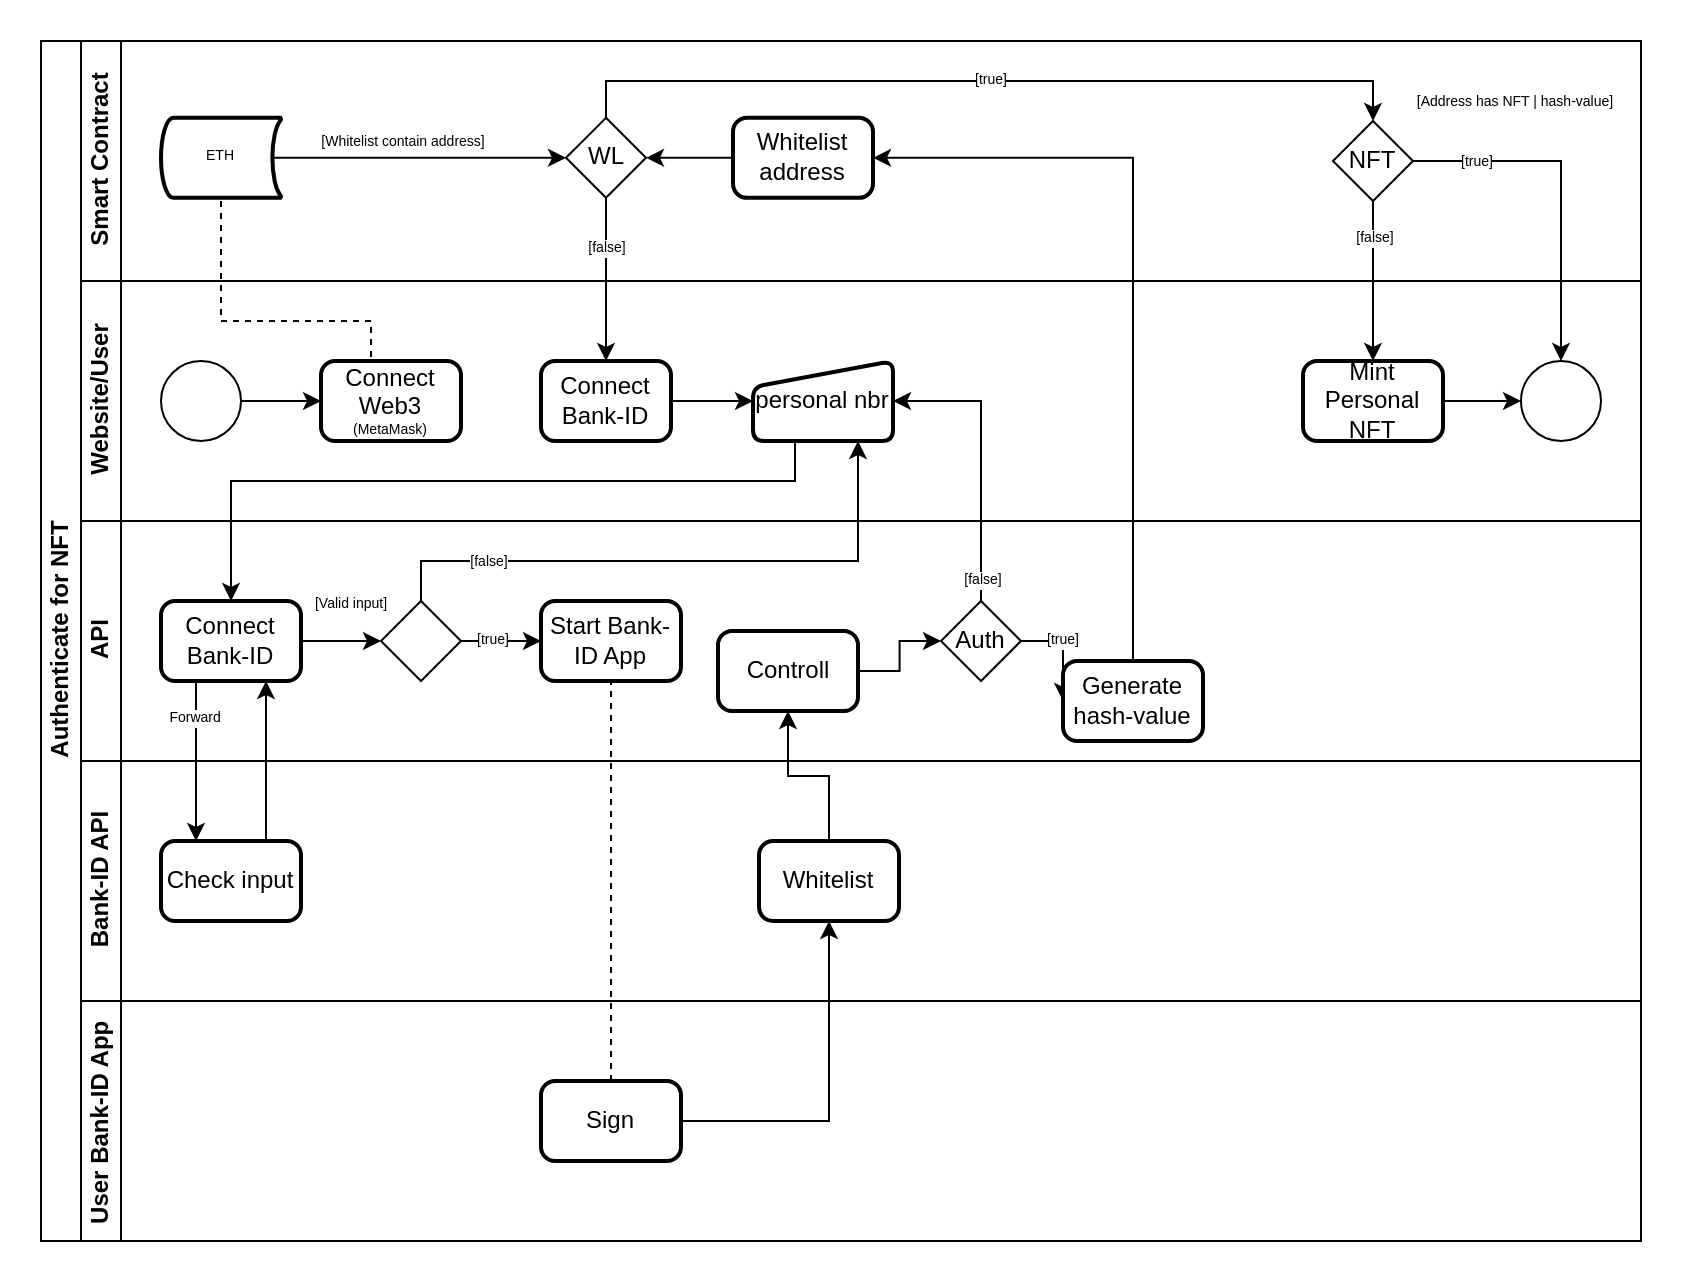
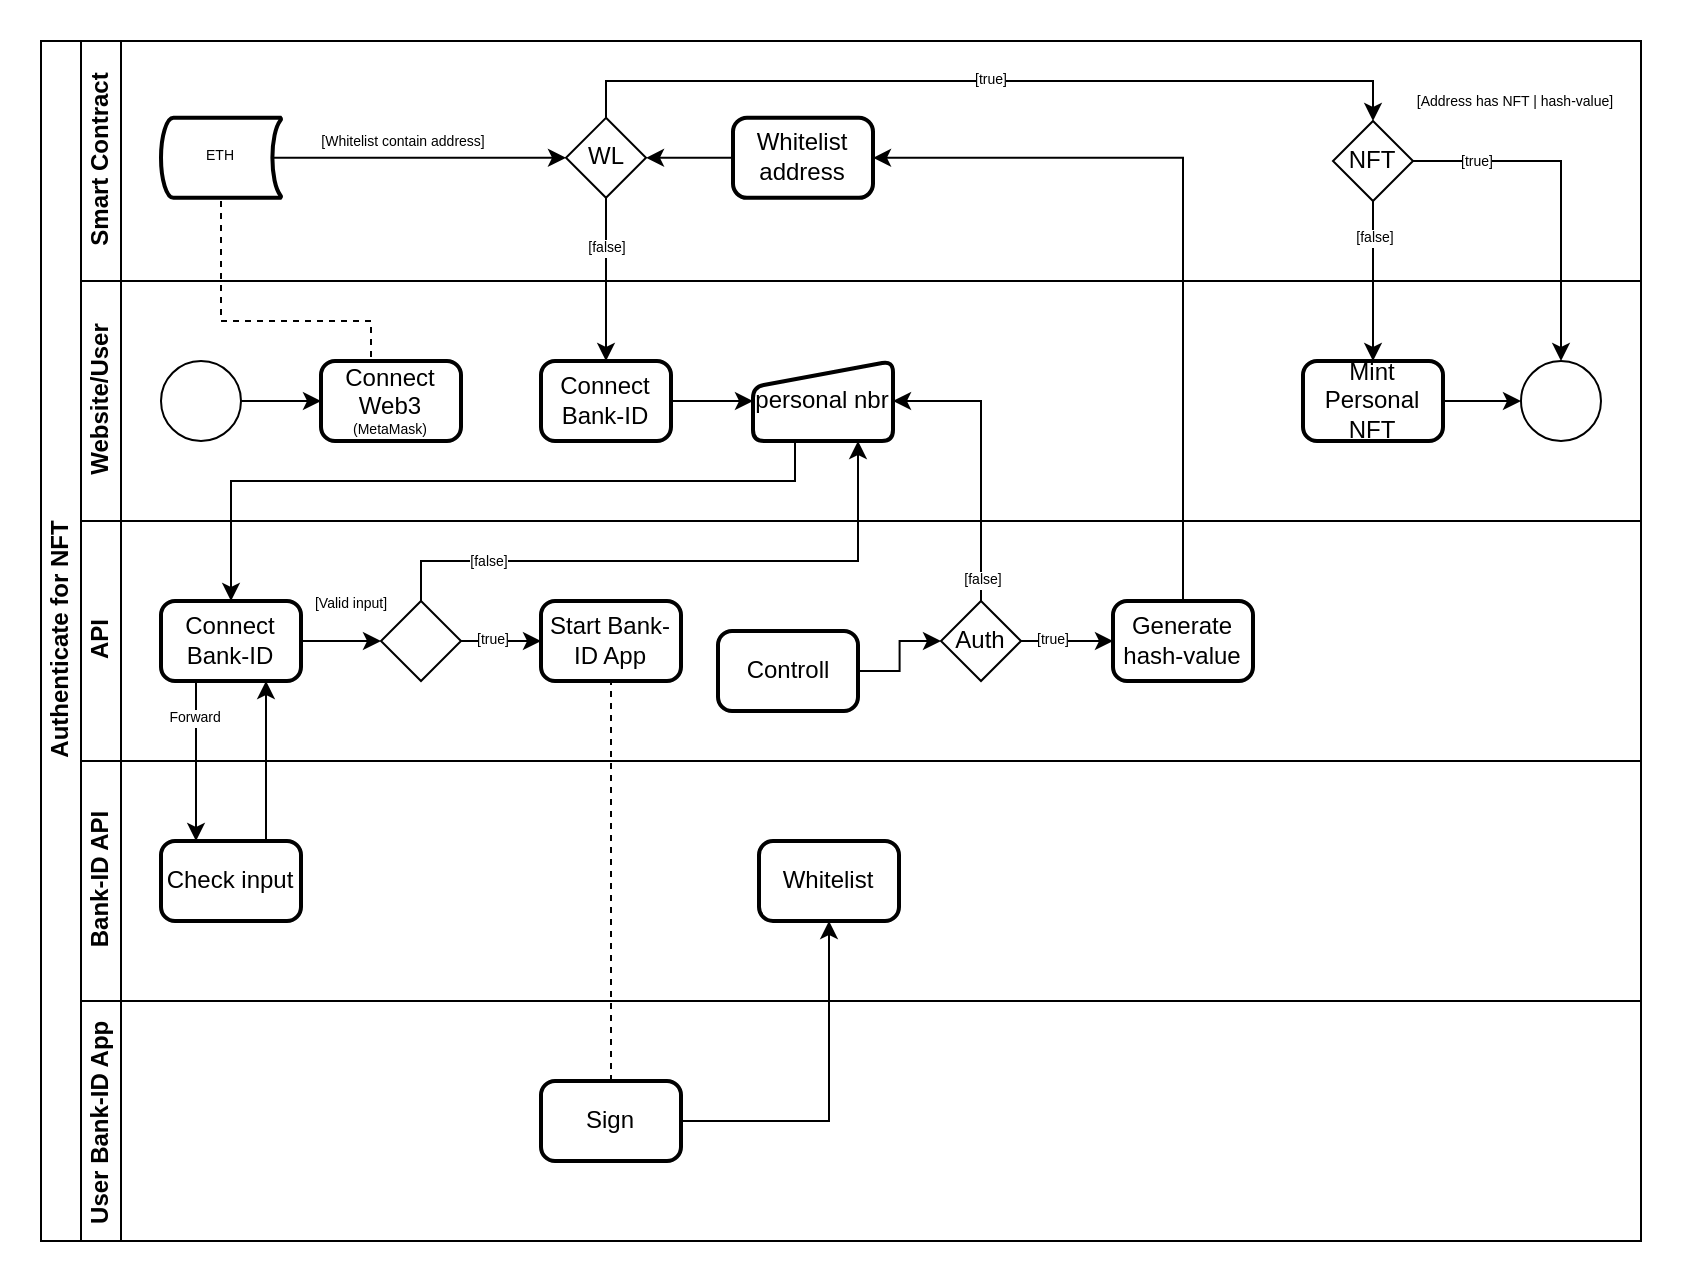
- <mxCell id="45" value="&lt;span style=&quot;font-size: 12px&quot;&gt;Generate hash-value&lt;/span&gt;" style="rounded=1;html=1;absoluteArcSize=1;arcSize=14;strokeWidth=2;fontSize=7;whiteSpace=wrap;" parent="34" vertex="1"><mxGeometry x="491" y="70" width="70" height="40" as="geometry" /></mxCell>
+ <mxCell id="45" value="&lt;span style=&quot;font-size: 12px&quot;&gt;Generate hash-value&lt;/span&gt;" style="rounded=1;html=1;absoluteArcSize=1;arcSize=14;strokeWidth=2;fontSize=7;whiteSpace=wrap;" parent="34" vertex="1"><mxGeometry x="516" y="40" width="70" height="40" as="geometry" /></mxCell>
- <mxCell id="50" style="edgeStyle=orthogonalEdgeStyle;rounded=0;orthogonalLoop=1;jettySize=auto;html=1;exitX=0.5;exitY=0;exitDx=0;exitDy=0;entryX=0.5;entryY=1;entryDx=0;entryDy=0;fontSize=7;" parent="2" source="48" target="42" edge="1"><mxGeometry relative="1" as="geometry" /></mxCell>
